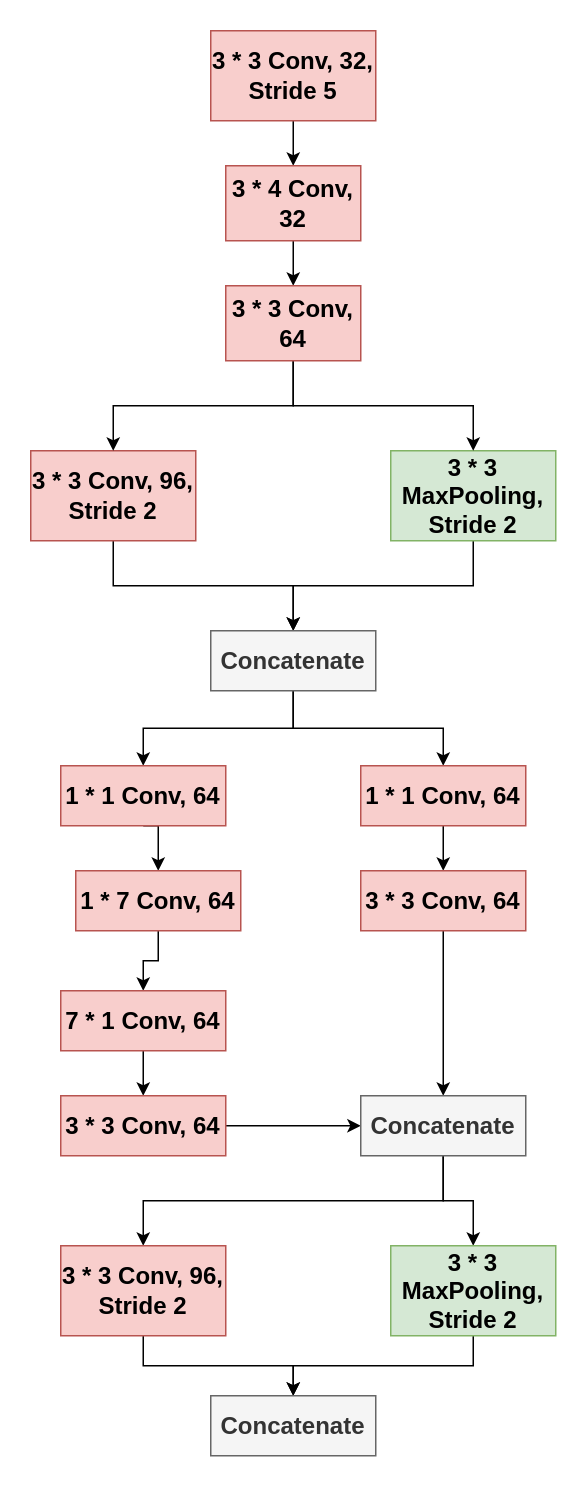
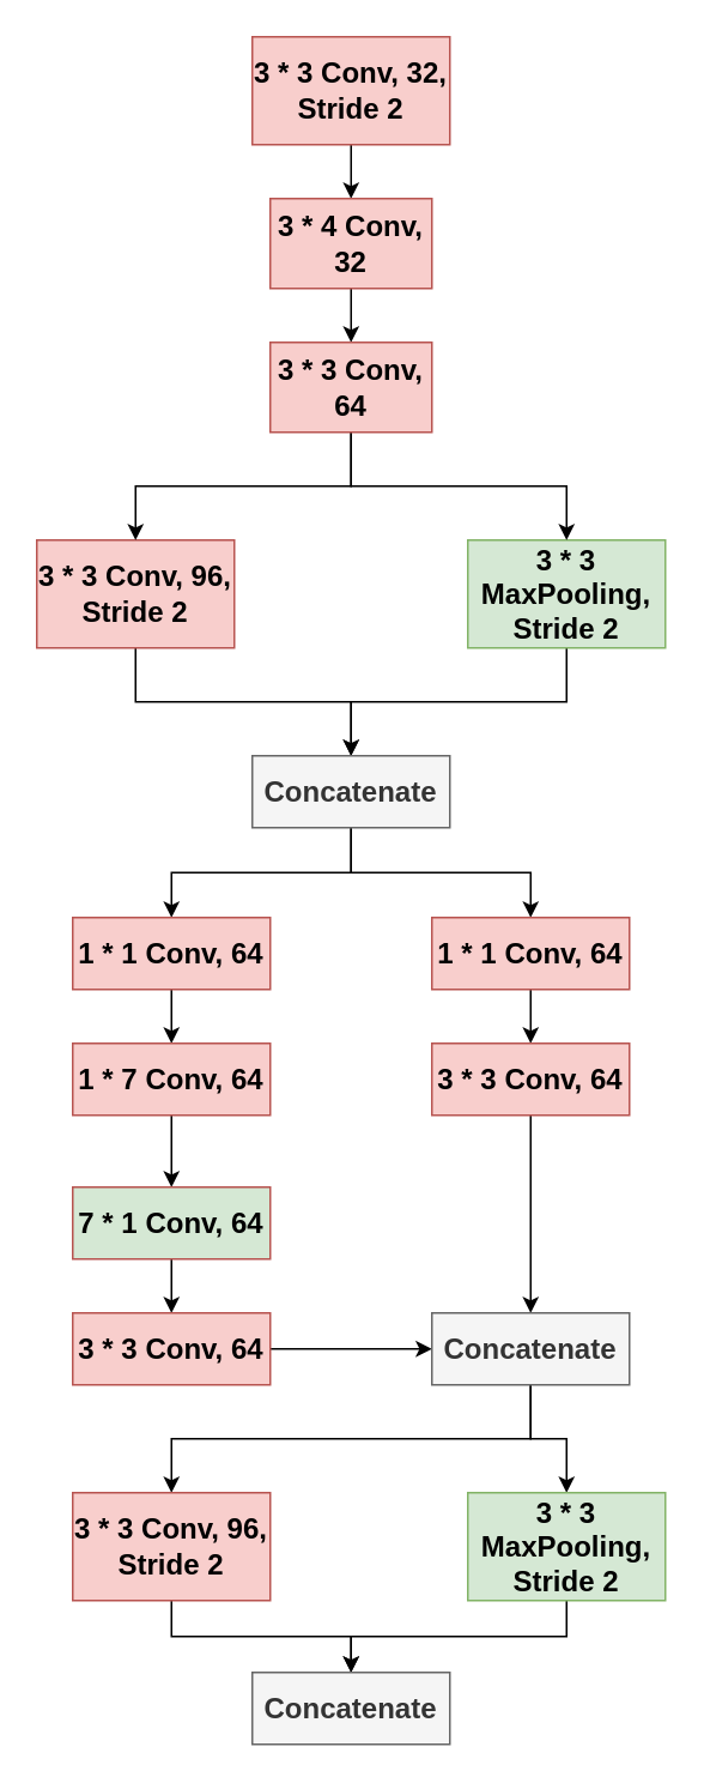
- <mxCell id="10" value="&lt;font style=&quot;font-size: 16px;&quot;&gt;&lt;b&gt;3 * 3 Conv, 32,&lt;/b&gt;&lt;/font&gt;&lt;div&gt;&lt;font style=&quot;font-size: 16px;&quot;&gt;&lt;b&gt;Stride 5&lt;/b&gt;&lt;/font&gt;&lt;/div&gt;" style="rounded=0;whiteSpace=wrap;html=1;fillColor=#f8cecc;strokeColor=#b85450;" vertex="1" parent="1"><mxGeometry x="140" y="20" width="110" height="60" as="geometry" /></mxCell>
+ <mxCell id="10" value="&lt;font style=&quot;font-size: 16px;&quot;&gt;&lt;b&gt;3 * 3 Conv, 32,&lt;/b&gt;&lt;/font&gt;&lt;div&gt;&lt;font style=&quot;font-size: 16px;&quot;&gt;&lt;b&gt;Stride 2&lt;/b&gt;&lt;/font&gt;&lt;/div&gt;" style="rounded=0;whiteSpace=wrap;html=1;fillColor=#f8cecc;strokeColor=#b85450;" vertex="1" parent="1"><mxGeometry x="140" y="20" width="110" height="60" as="geometry" /></mxCell>
- <mxCell id="19" value="&lt;span style=&quot;font-size: 16px;&quot;&gt;&lt;b&gt;1 * 7 Conv, 64&lt;/b&gt;&lt;/span&gt;" style="rounded=0;whiteSpace=wrap;html=1;fillColor=#f8cecc;strokeColor=#b85450;" vertex="1" parent="1"><mxGeometry x="50" y="580" width="110" height="40" as="geometry" /></mxCell>
+ <mxCell id="19" value="&lt;span style=&quot;font-size: 16px;&quot;&gt;&lt;b&gt;1 * 7 Conv, 64&lt;/b&gt;&lt;/span&gt;" style="rounded=0;whiteSpace=wrap;html=1;fillColor=#f8cecc;strokeColor=#b85450;" vertex="1" parent="1"><mxGeometry x="40" y="580" width="110" height="40" as="geometry" /></mxCell>
- <mxCell id="21" value="&lt;span style=&quot;font-size: 16px;&quot;&gt;&lt;b&gt;7 * 1 Conv, 64&lt;/b&gt;&lt;/span&gt;" style="rounded=0;whiteSpace=wrap;html=1;fillColor=#f8cecc;strokeColor=#b85450;" vertex="1" parent="1"><mxGeometry x="40" y="660" width="110" height="40" as="geometry" /></mxCell>
+ <mxCell id="21" value="&lt;span style=&quot;font-size: 16px;&quot;&gt;&lt;b&gt;7 * 1 Conv, 64&lt;/b&gt;&lt;/span&gt;" style="rounded=0;whiteSpace=wrap;html=1;fillColor=#d5e8d4;strokeColor=#b85450;" vertex="1" parent="1"><mxGeometry x="40" y="660" width="110" height="40" as="geometry" /></mxCell>
